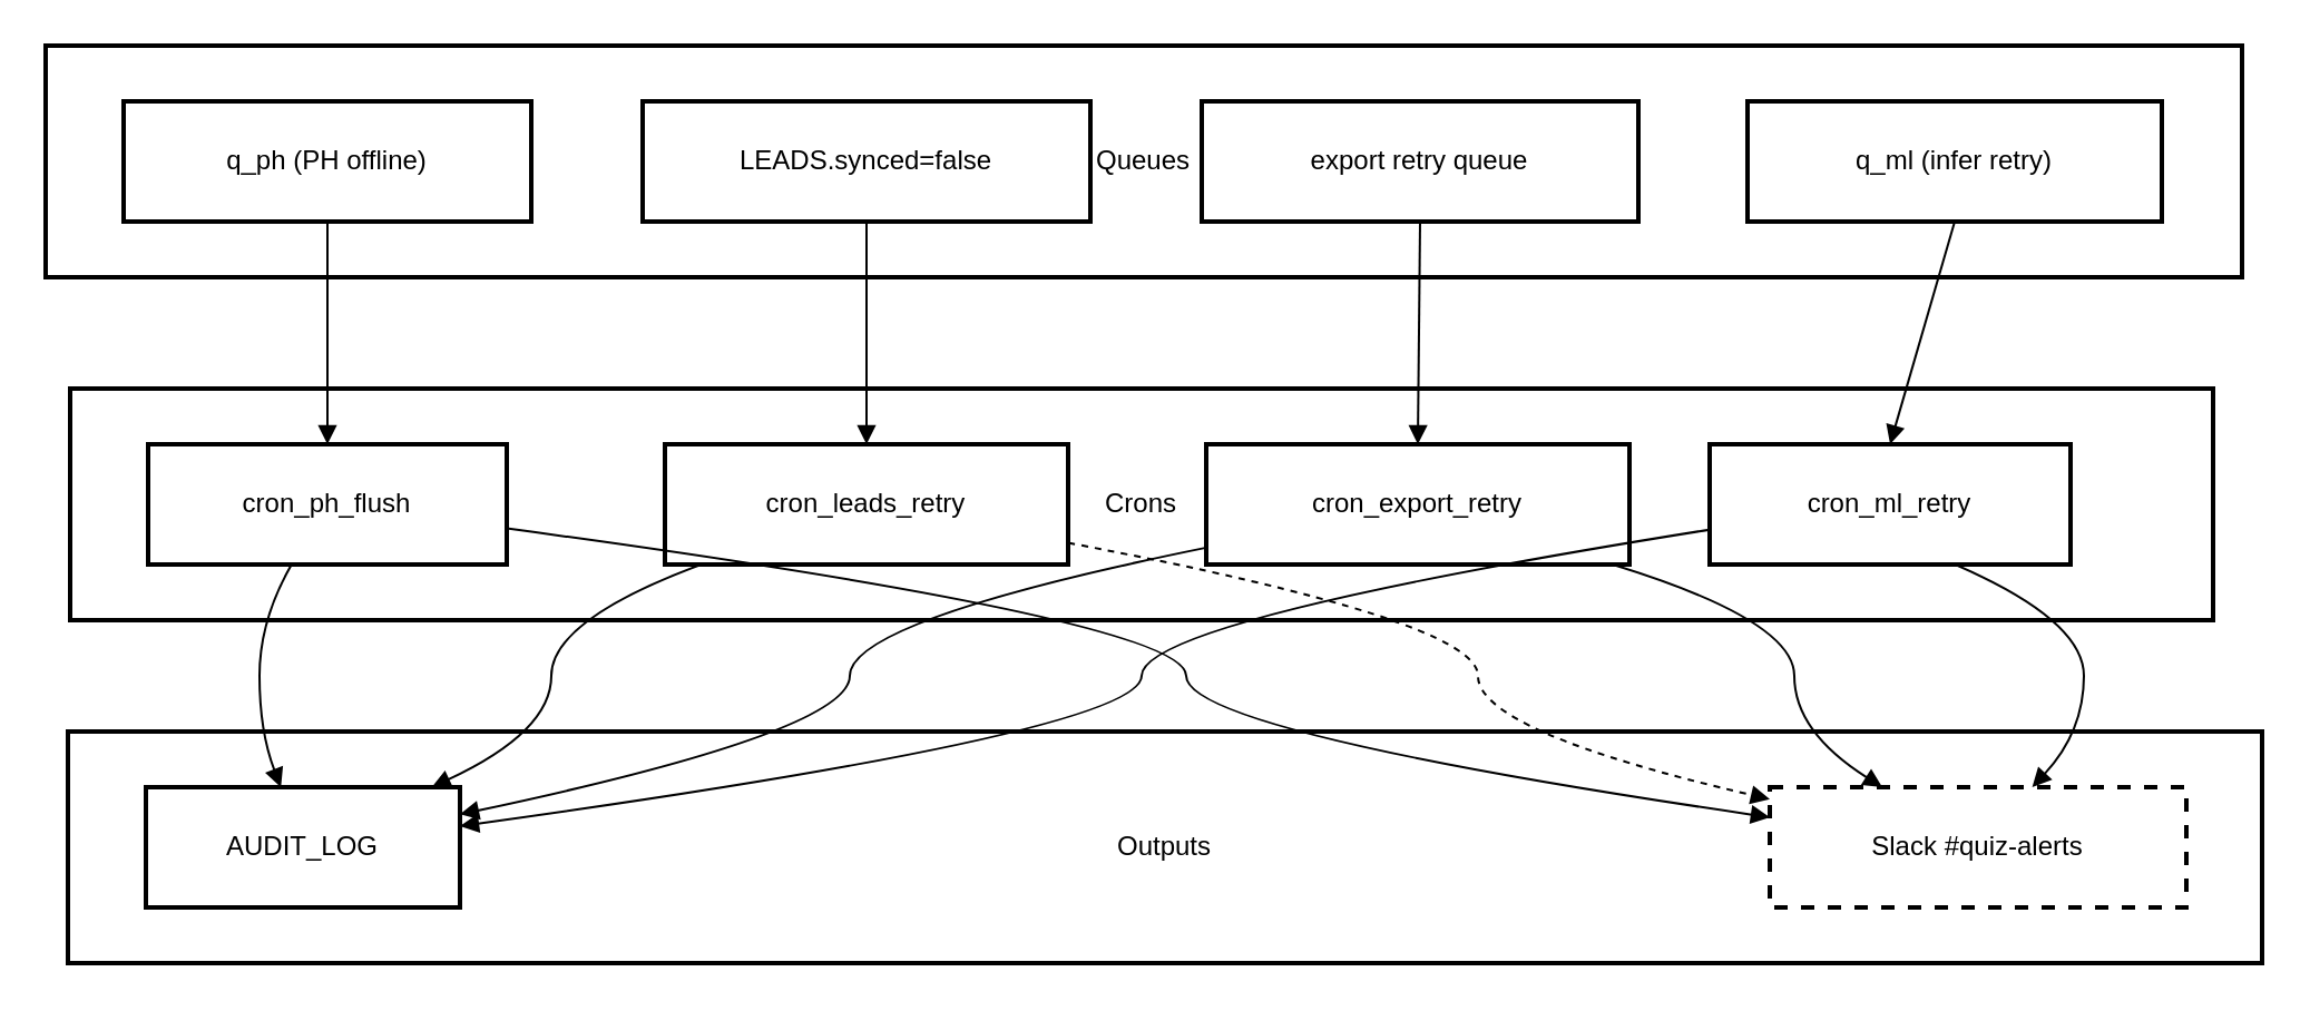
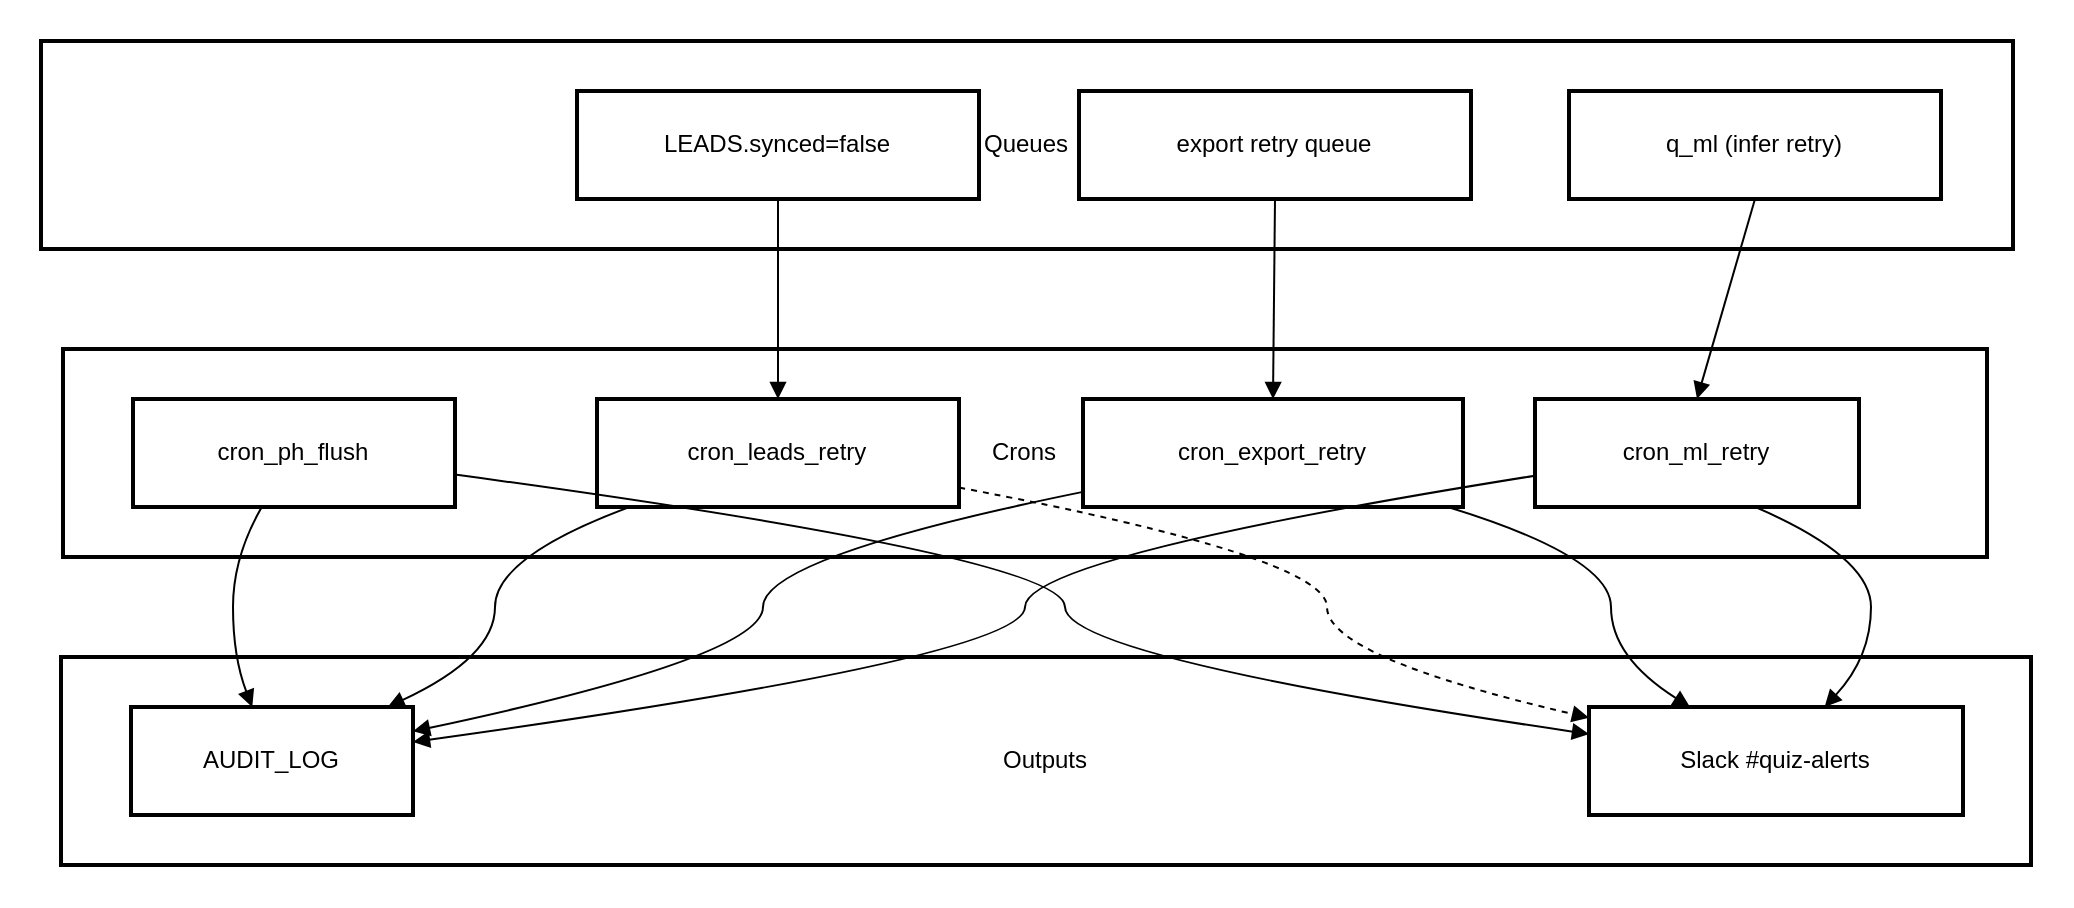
- <mxCell id="5" value="q_ph (PH offline)" style="whiteSpace=wrap;strokeWidth=2;" vertex="1" parent="1"><mxGeometry x="55" y="45" width="183" height="54" as="geometry" /></mxCell>
- <mxCell id="15" value="" style="curved=1;startArrow=none;endArrow=block;exitX=0.5;exitY=1;entryX=0.5;entryY=0;rounded=0;" edge="1" parent="1" source="5" target="9"><mxGeometry relative="1" as="geometry"><Array as="points" /></mxGeometry></mxCell>
- <mxCell id="14" value="Slack #quiz-alerts" style="whiteSpace=wrap;strokeWidth=2;dashed=1;" vertex="1" parent="1"><mxGeometry x="794" y="353" width="187" height="54" as="geometry" /></mxCell>
+ <mxCell id="14" value="Slack #quiz-alerts" style="whiteSpace=wrap;strokeWidth=2;" vertex="1" parent="1"><mxGeometry x="794" y="353" width="187" height="54" as="geometry" /></mxCell>
